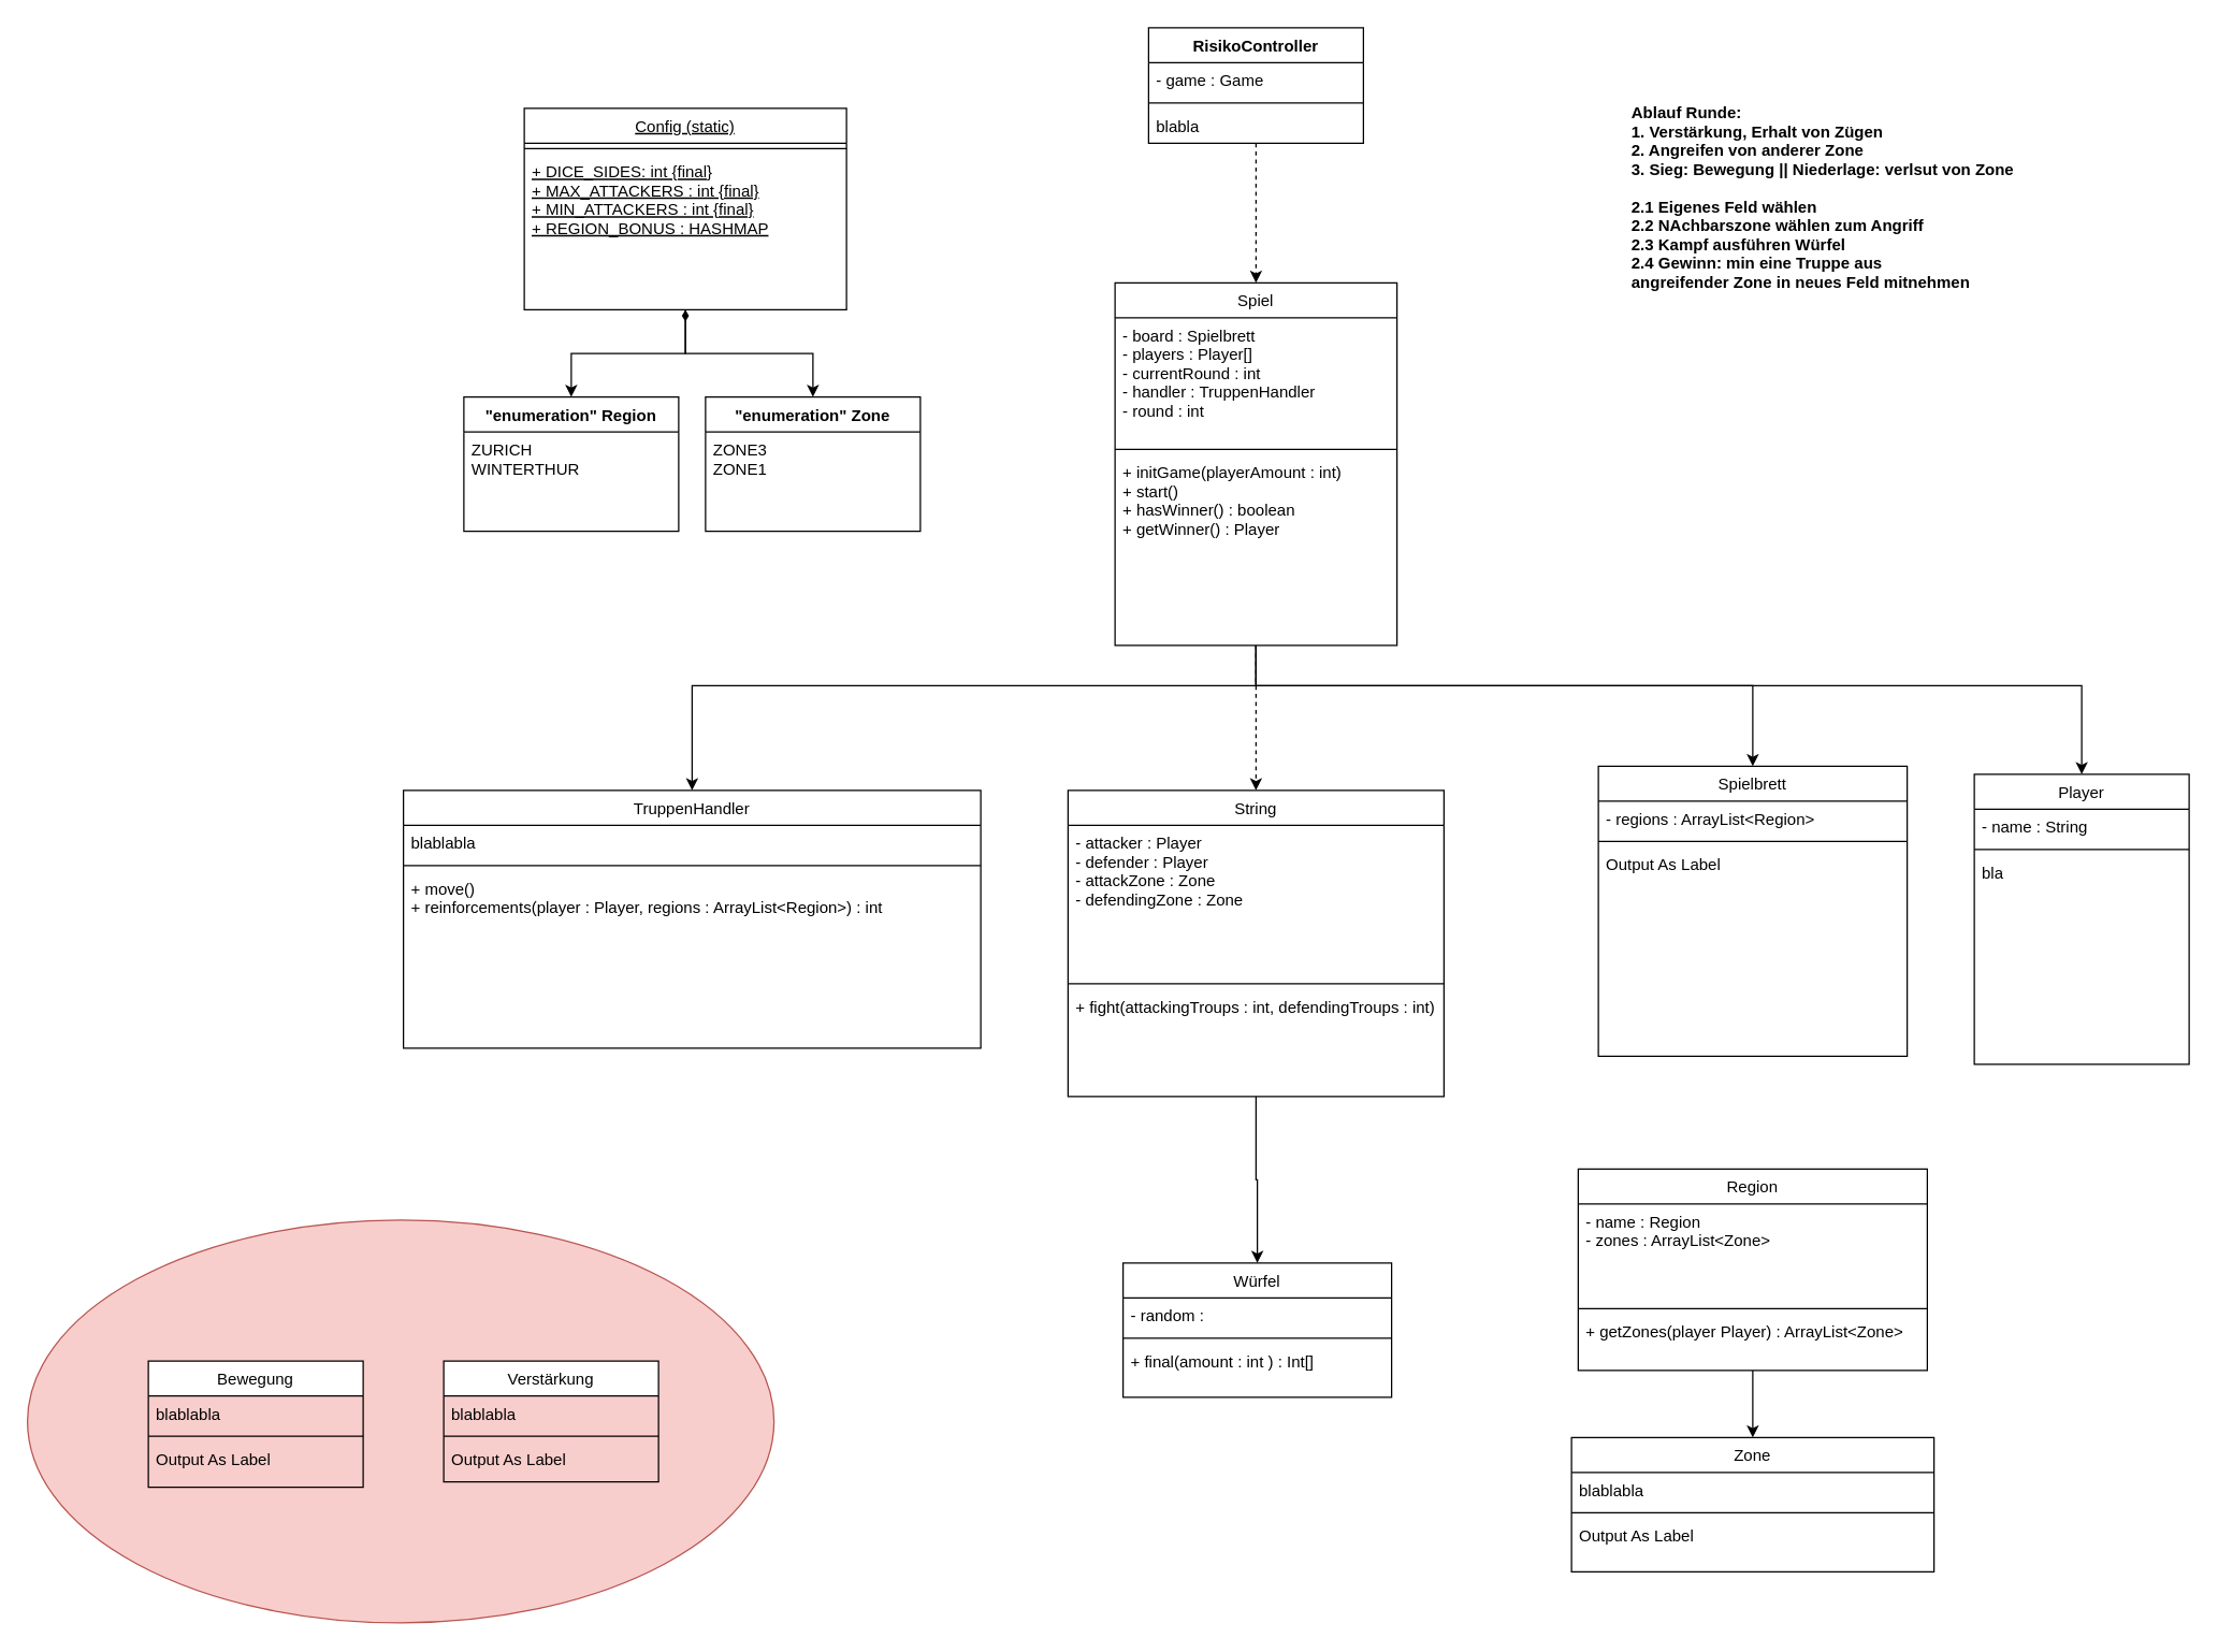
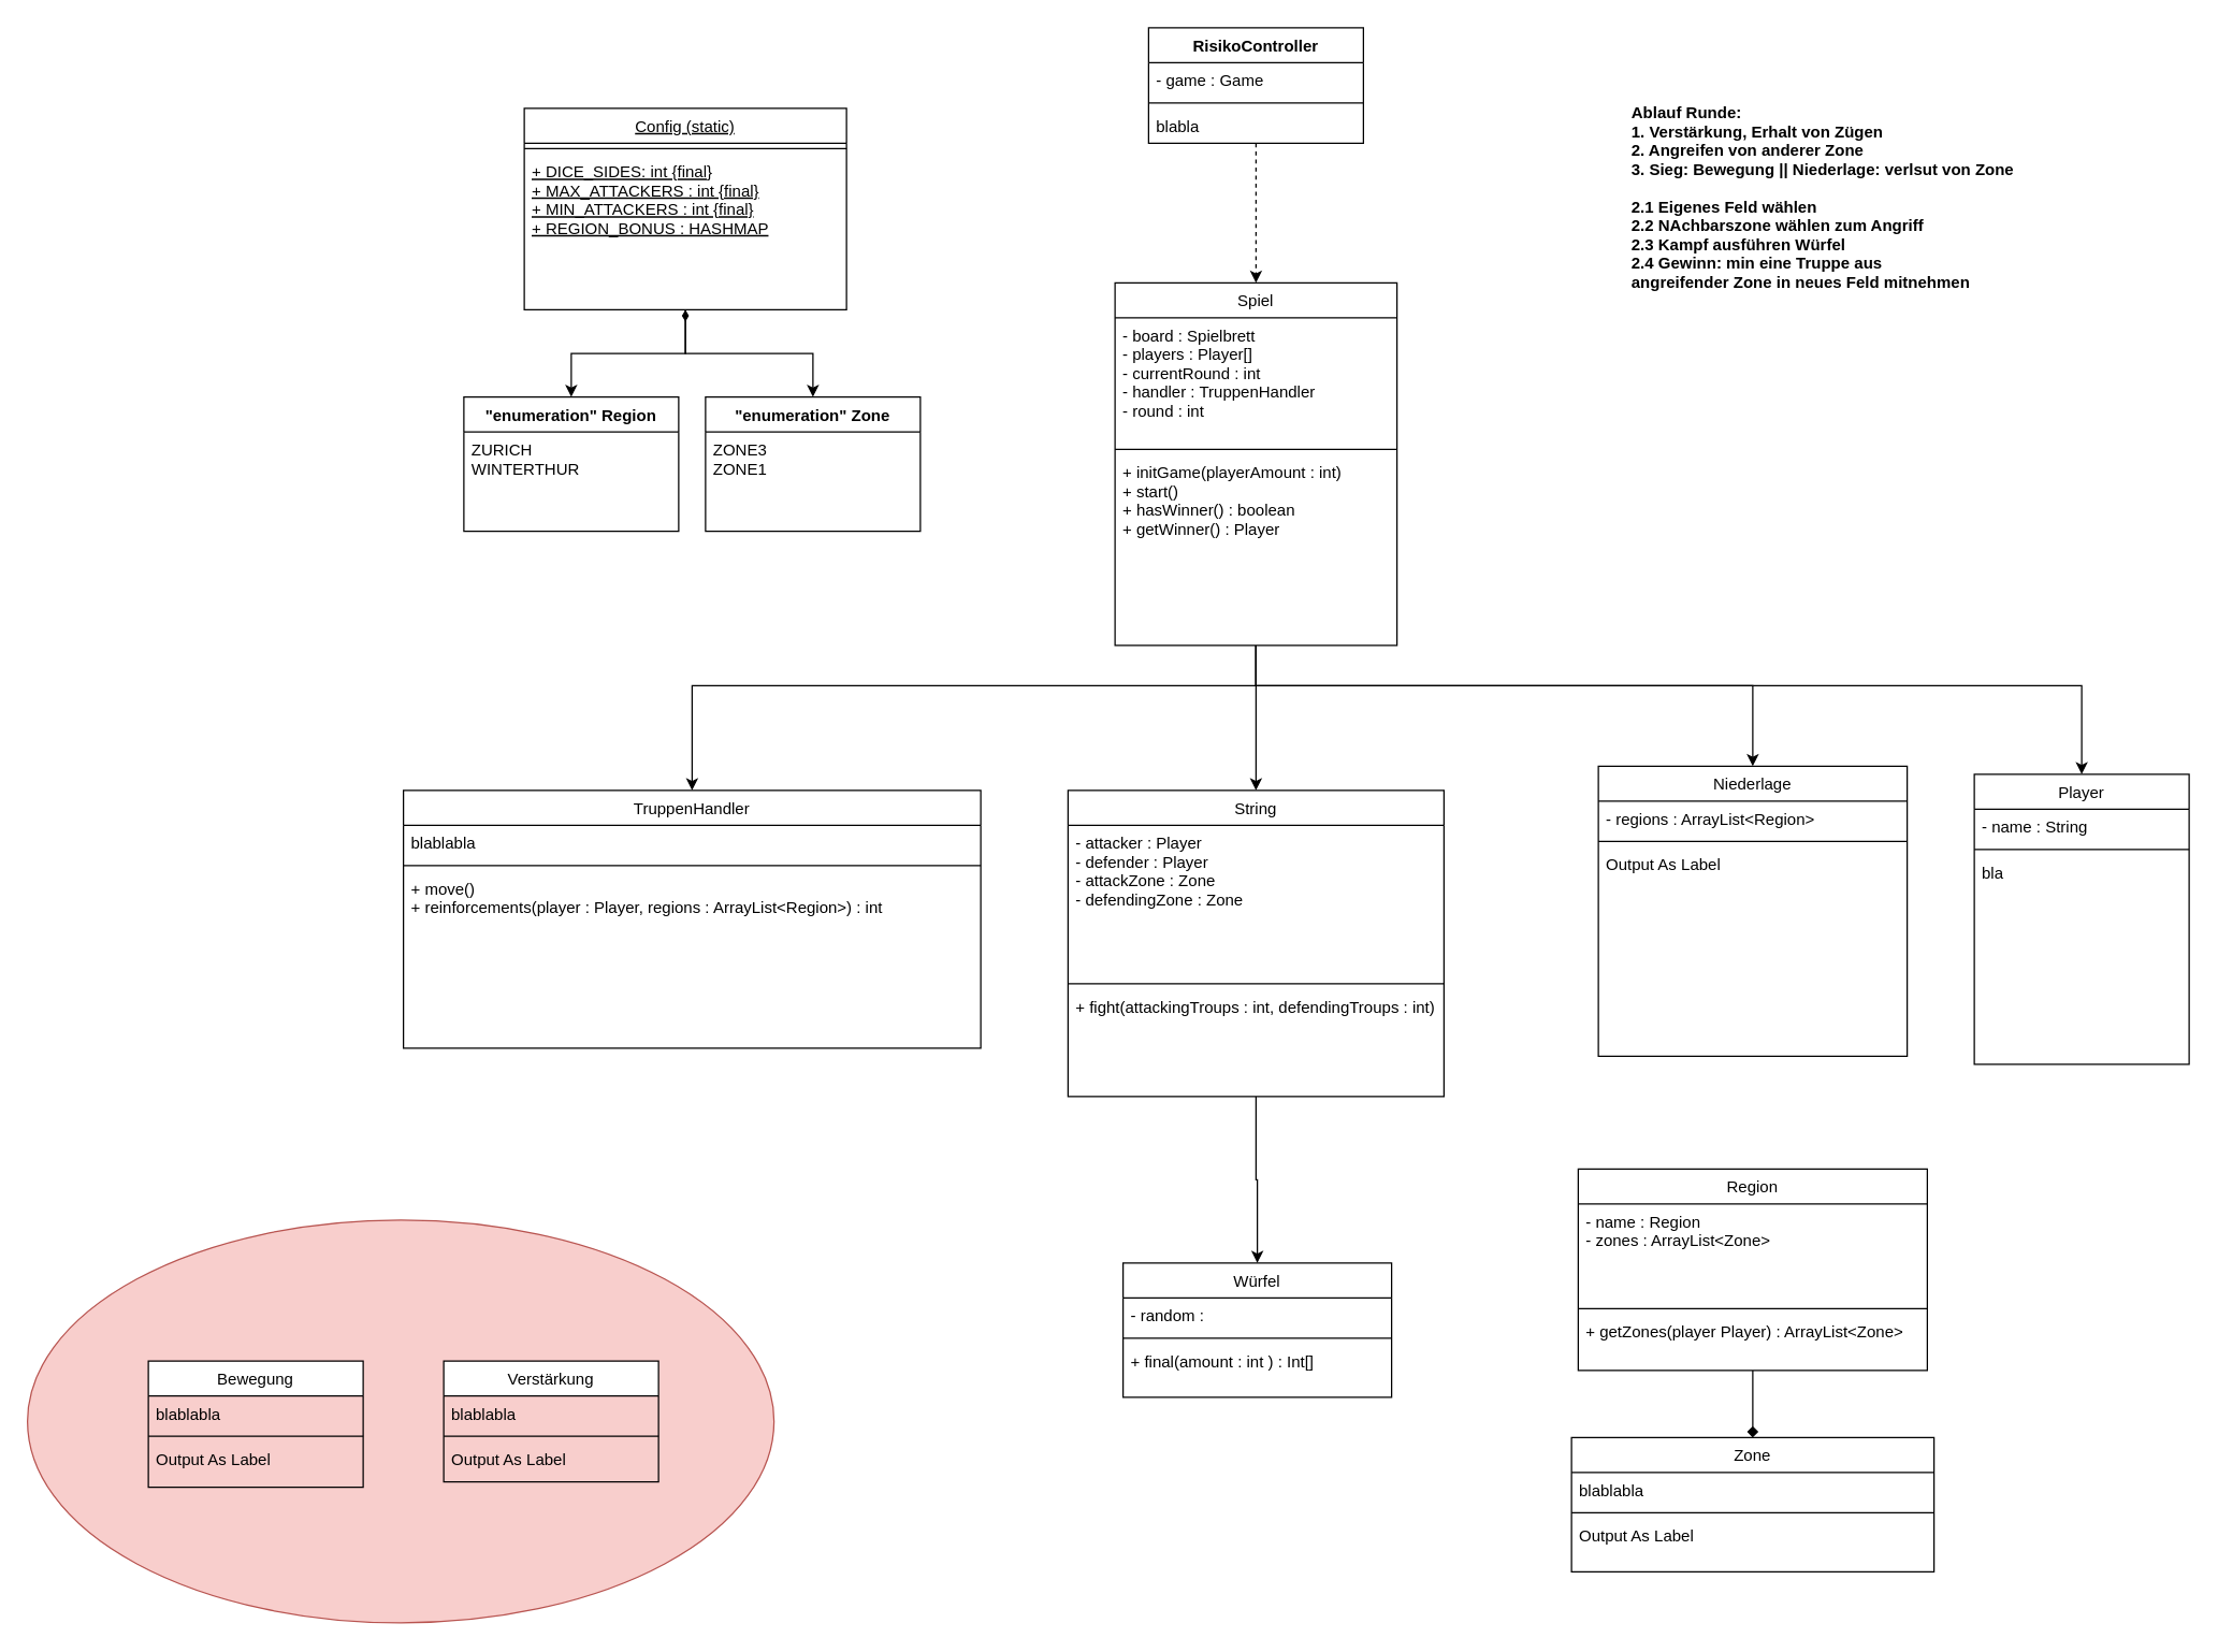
- <mxCell id="7" style="edgeStyle=orthogonalEdgeStyle;rounded=0;orthogonalLoop=1;jettySize=auto;html=1;entryX=0.5;entryY=0;entryDx=0;entryDy=0;dashed=1;" edge="1" parent="1" source="10" target="3"><mxGeometry relative="1" as="geometry" /></mxCell>
+ <mxCell id="7" style="edgeStyle=orthogonalEdgeStyle;rounded=0;orthogonalLoop=1;jettySize=auto;html=1;entryX=0.5;entryY=0;entryDx=0;entryDy=0;" edge="1" parent="1" source="10" target="3"><mxGeometry relative="1" as="geometry" /></mxCell>
- <mxCell id="35" value="Spielbrett" style="swimlane;fontStyle=0;align=center;verticalAlign=top;childLayout=stackLayout;horizontal=1;startSize=26;horizontalStack=0;resizeParent=1;resizeLast=0;collapsible=1;marginBottom=0;rounded=0;shadow=0;strokeWidth=1;" parent="1" vertex="1"><mxGeometry x="1190" y="570" width="230" height="216" as="geometry"><mxRectangle x="550" y="140" width="160" height="26" as="alternateBounds" /></mxGeometry></mxCell>
+ <mxCell id="35" value="Niederlage" style="swimlane;fontStyle=0;align=center;verticalAlign=top;childLayout=stackLayout;horizontal=1;startSize=26;horizontalStack=0;resizeParent=1;resizeLast=0;collapsible=1;marginBottom=0;rounded=0;shadow=0;strokeWidth=1;" parent="1" vertex="1"><mxGeometry x="1190" y="570" width="230" height="216" as="geometry"><mxRectangle x="550" y="140" width="160" height="26" as="alternateBounds" /></mxGeometry></mxCell>
- <mxCell id="22" style="edgeStyle=orthogonalEdgeStyle;rounded=0;orthogonalLoop=1;jettySize=auto;html=1;" edge="1" parent="1" source="23" target="27"><mxGeometry relative="1" as="geometry" /></mxCell>
+ <mxCell id="22" style="edgeStyle=orthogonalEdgeStyle;rounded=0;orthogonalLoop=1;jettySize=auto;html=1;endArrow=diamond;" edge="1" parent="1" source="23" target="27"><mxGeometry relative="1" as="geometry" /></mxCell>
